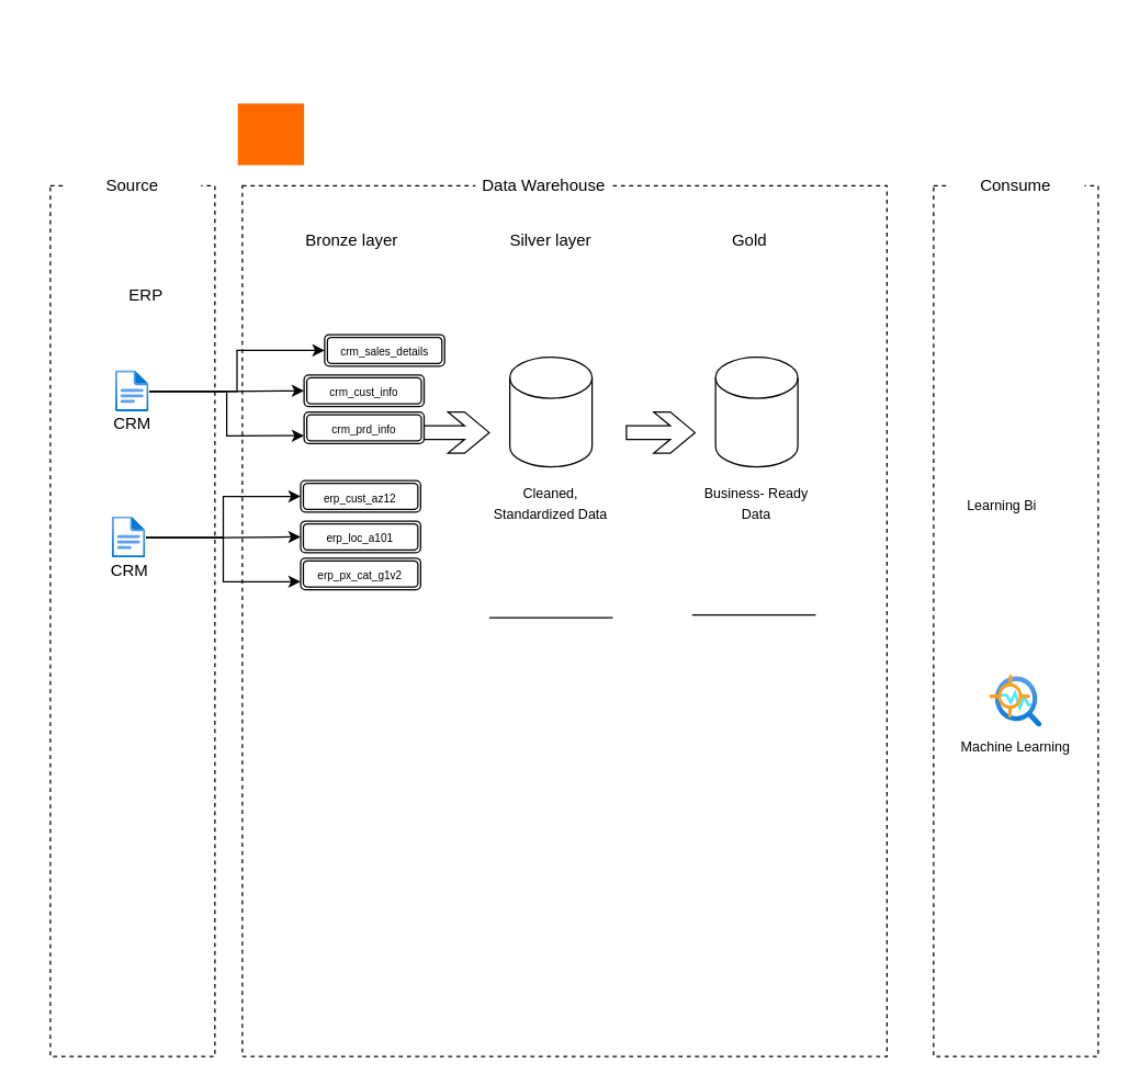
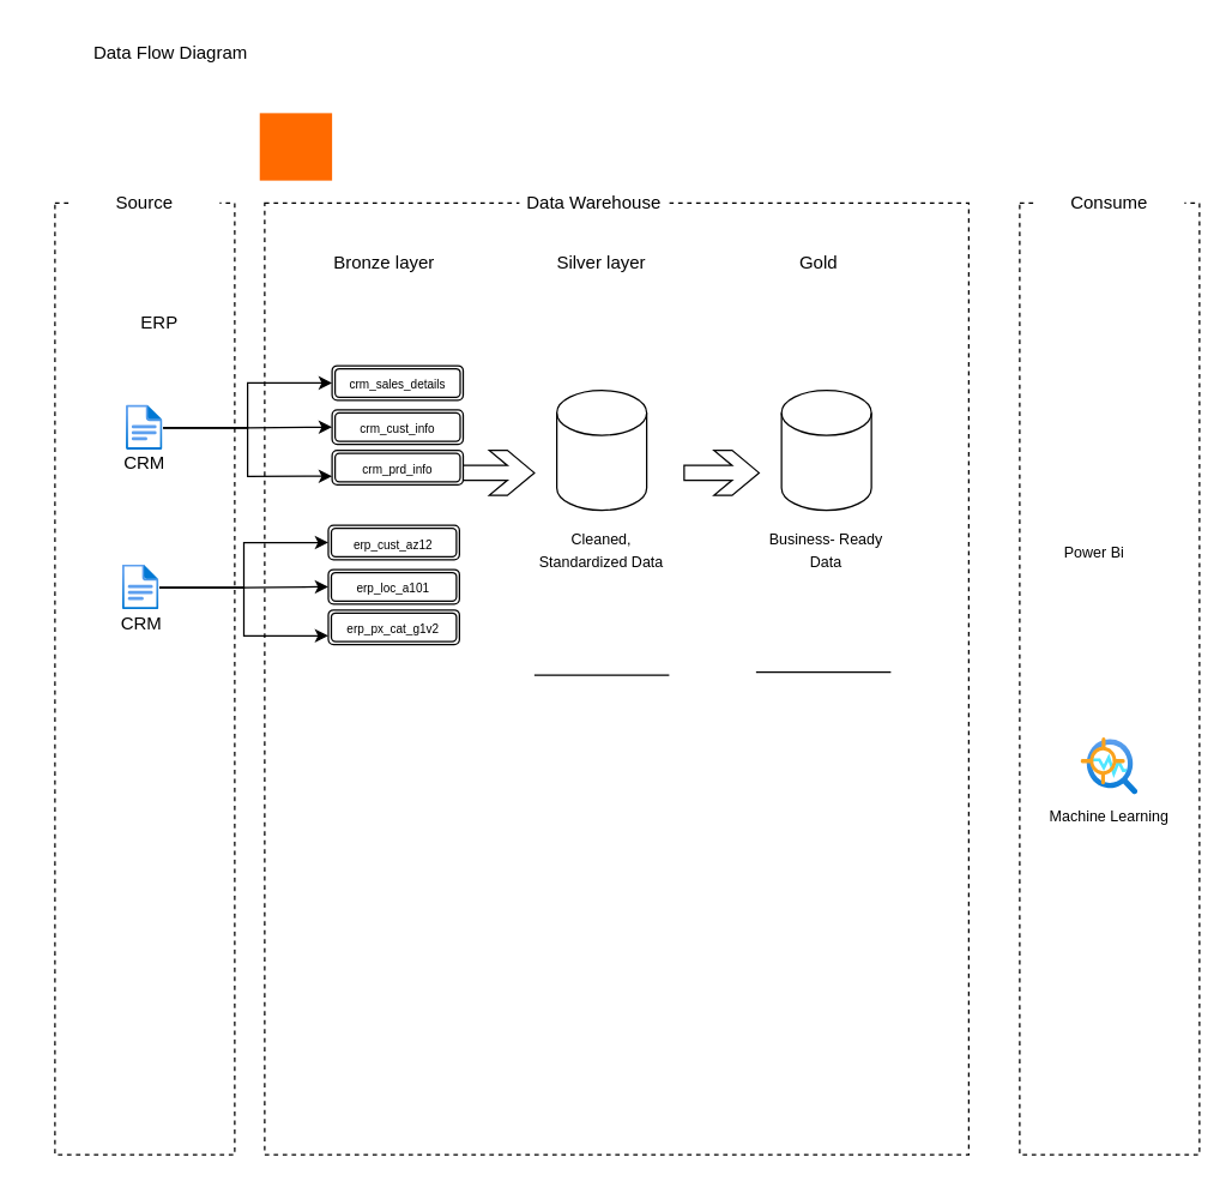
+ <mxCell id="34" value="Data Flow Diagram" style="rounded=0;whiteSpace=wrap;html=1;strokeColor=none;fillColor=default;" parent="1" vertex="1"><mxGeometry x="20.99" y="20" width="185.01" height="30" as="geometry" /></mxCell>
- <mxCell id="35" value="&lt;font style=&quot;font-size: 8px;&quot;&gt;crm_sales_details&lt;/font&gt;" style="shape=ext;double=1;rounded=1;whiteSpace=wrap;html=1;" parent="1" vertex="1"><mxGeometry x="235.99" y="243.5" width="87.51" height="23" as="geometry" /></mxCell>
+ <mxCell id="35" value="&lt;font style=&quot;font-size: 8px;&quot;&gt;crm_sales_details&lt;/font&gt;" style="shape=ext;double=1;rounded=1;whiteSpace=wrap;html=1;" parent="1" vertex="1"><mxGeometry x="220.99" y="243.5" width="87.51" height="23" as="geometry" /></mxCell>
- <mxCell id="31" value="&lt;font style=&quot;font-size: 10px;&quot;&gt;Learning Bi&lt;/font&gt;" style="rounded=0;whiteSpace=wrap;html=1;strokeColor=none;fillColor=none;" parent="1" vertex="1"><mxGeometry x="680" y="364" width="100" height="8" as="geometry" /></mxCell>
+ <mxCell id="31" value="&lt;font style=&quot;font-size: 10px;&quot;&gt;Power Bi&lt;/font&gt;" style="rounded=0;whiteSpace=wrap;html=1;strokeColor=none;fillColor=none;" parent="1" vertex="1"><mxGeometry x="680" y="364" width="100" height="8" as="geometry" /></mxCell>
